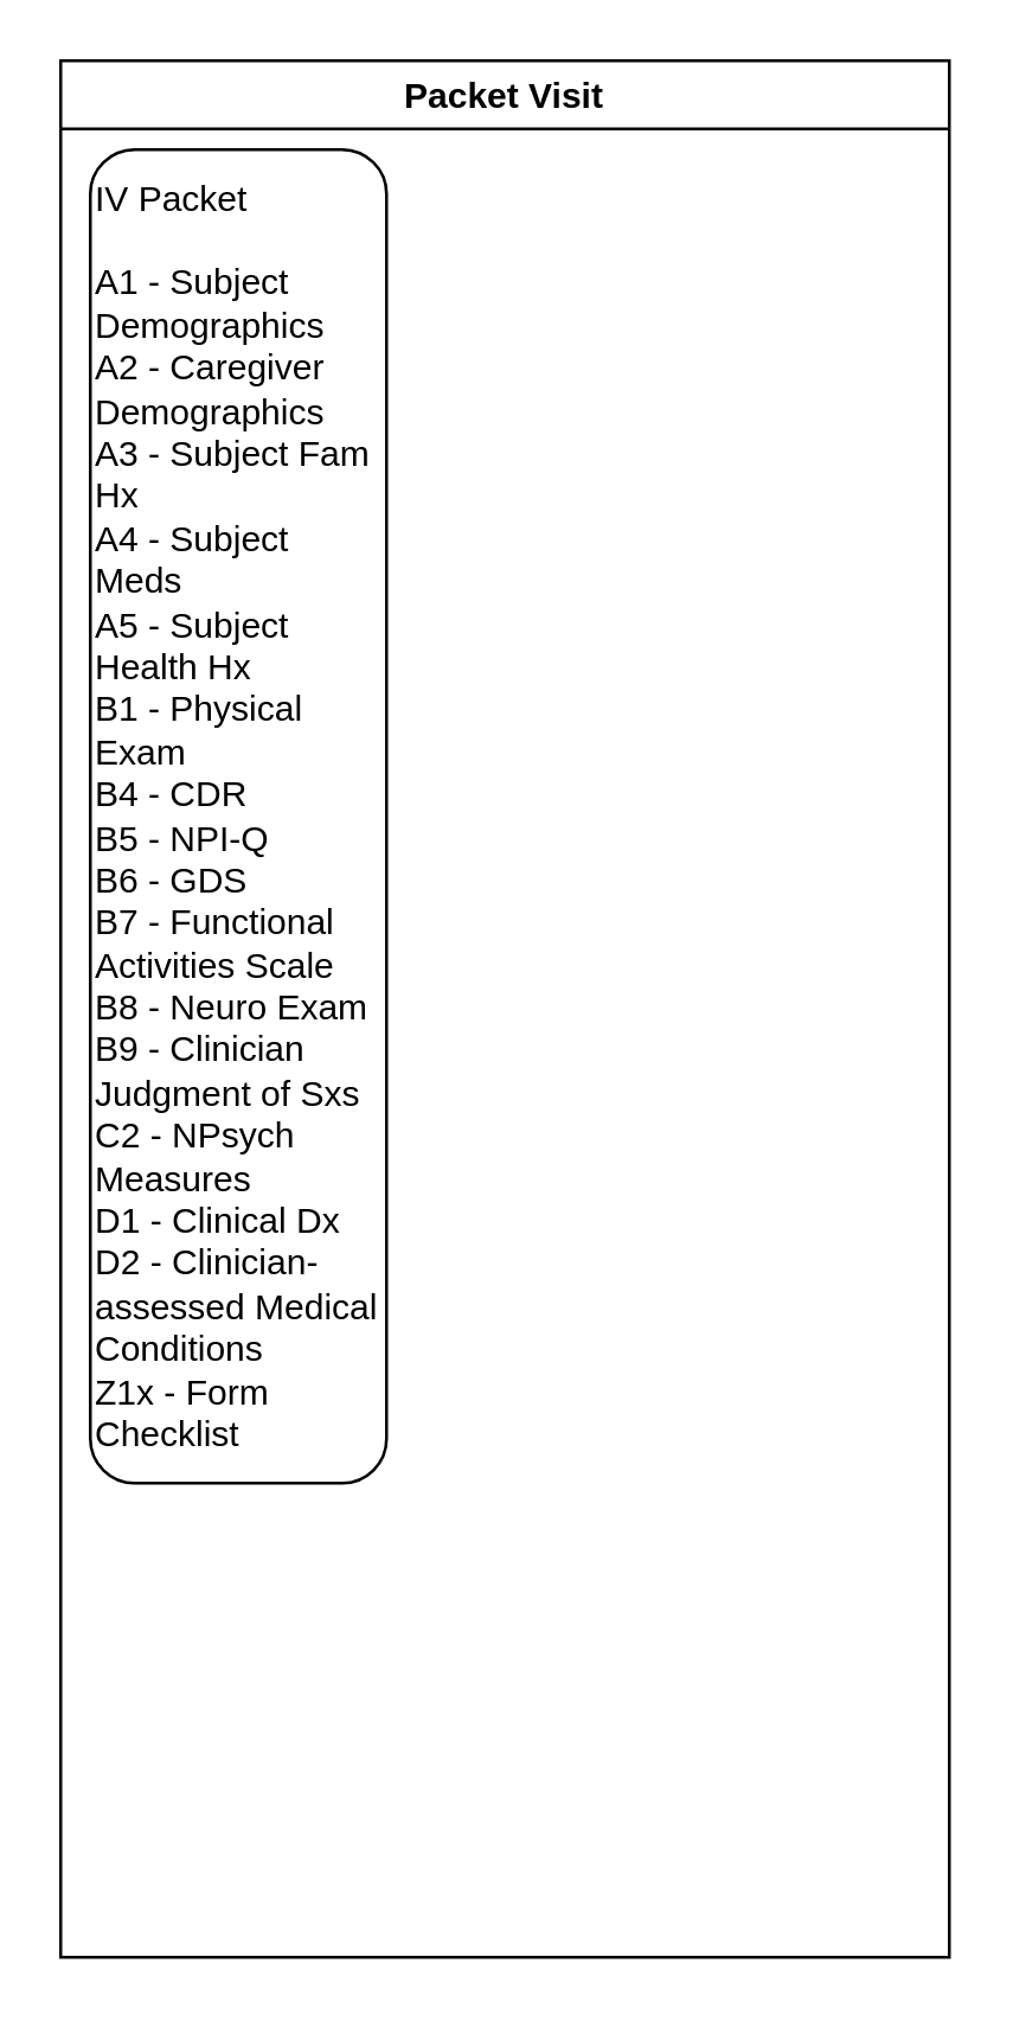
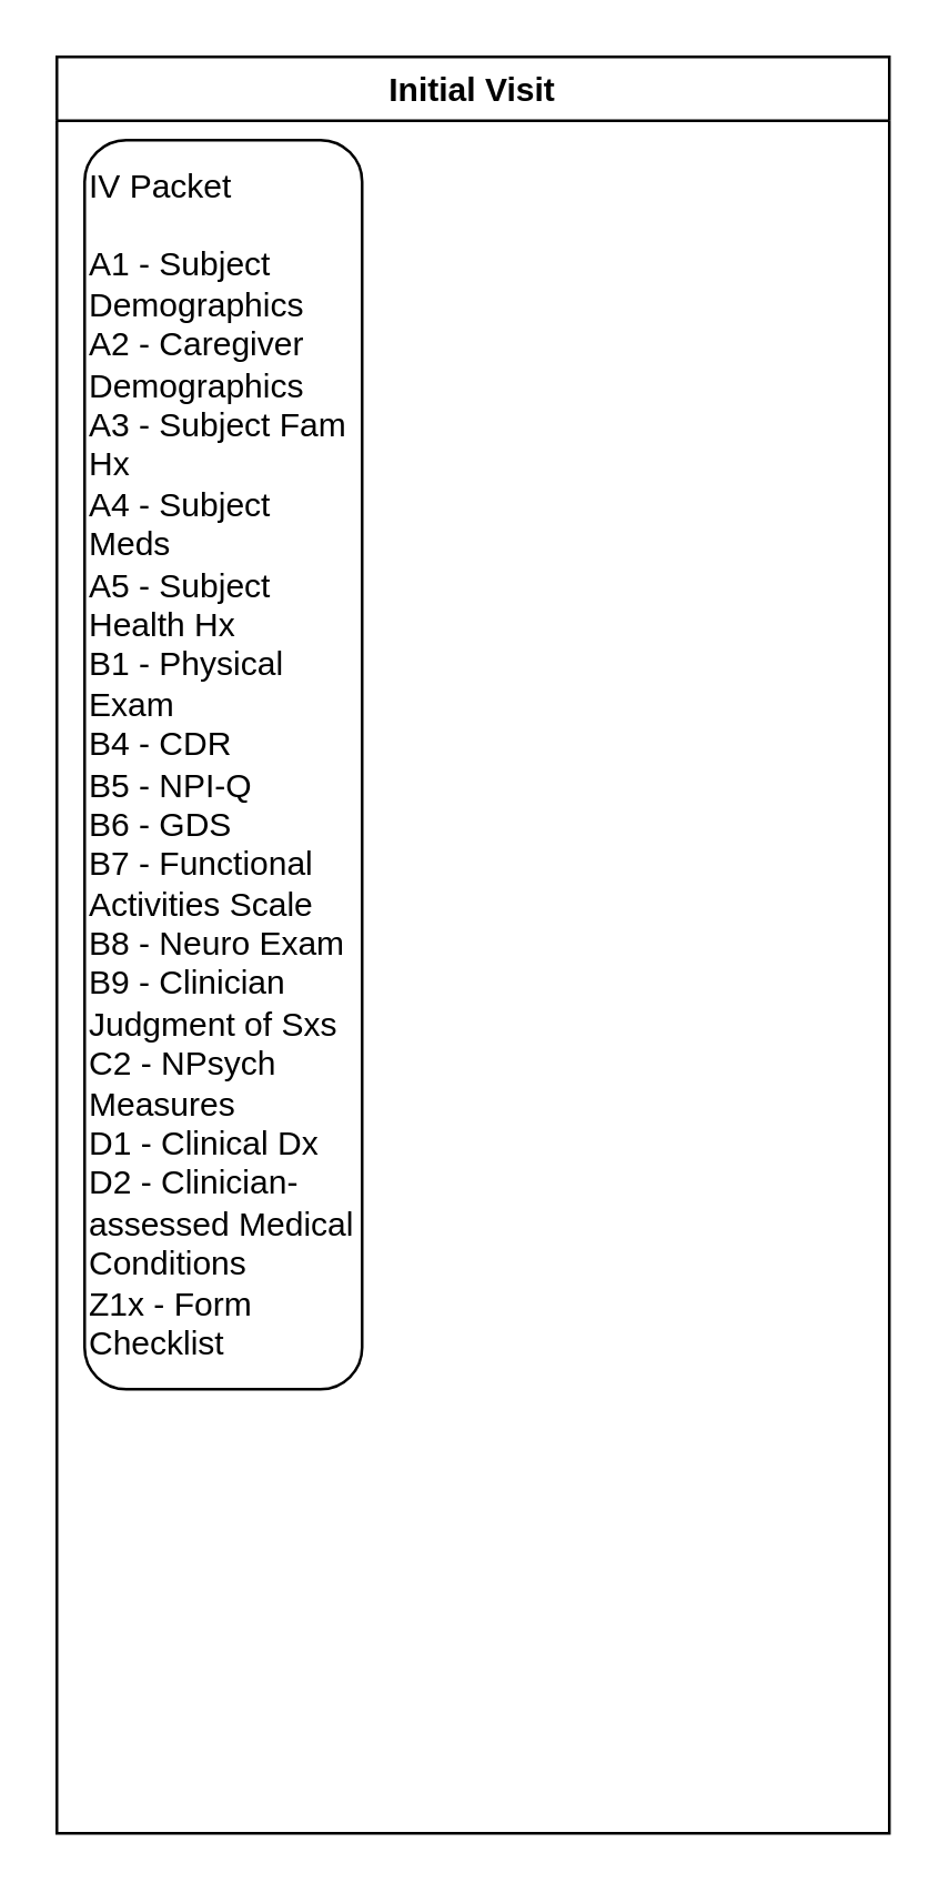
- <mxCell id="2" value="Packet Visit" style="swimlane;" vertex="1" parent="1"><mxGeometry x="20" y="20" width="300" height="640" as="geometry"><mxRectangle y="-440" width="90" height="23" as="alternateBounds" /></mxGeometry></mxCell>
+ <mxCell id="2" value="Initial Visit" style="swimlane;" vertex="1" parent="1"><mxGeometry x="20" y="20" width="300" height="640" as="geometry"><mxRectangle y="-440" width="90" height="23" as="alternateBounds" /></mxGeometry></mxCell>
